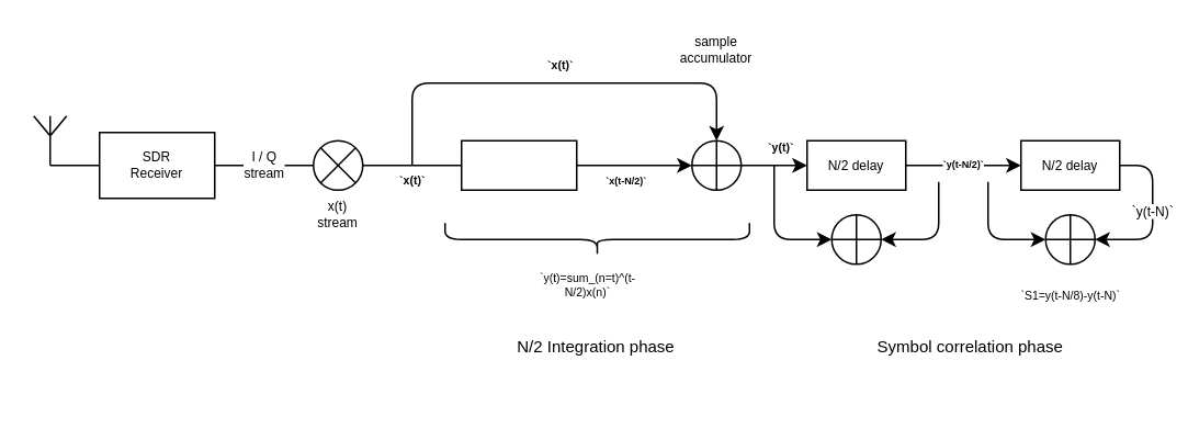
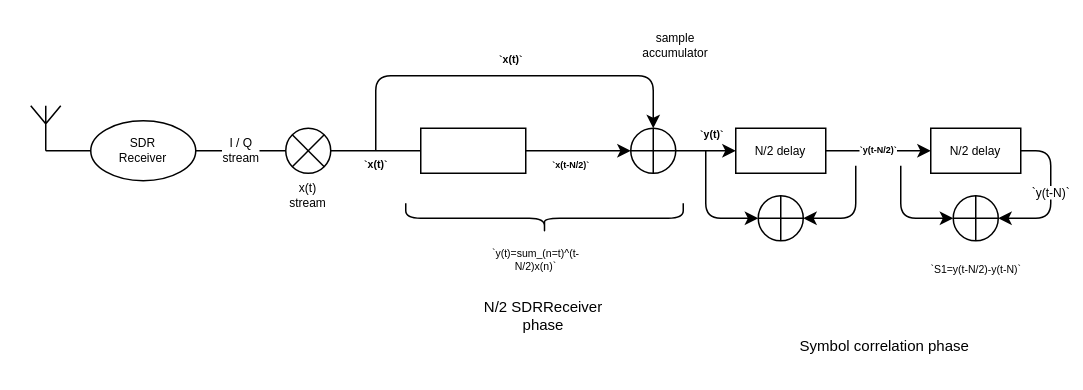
- <mxCell id="19" value="sample&lt;br&gt;accumulator" style="text;html=1;strokeColor=none;fillColor=none;align=center;verticalAlign=middle;whiteSpace=wrap;rounded=0;fontSize=8;" vertex="1" parent="1"><mxGeometry x="415" y="20" width="40" height="20" as="geometry" /></mxCell>
+ <mxCell id="19" value="sample&lt;br&gt;accumulator" style="text;html=1;strokeColor=none;fillColor=none;align=center;verticalAlign=middle;whiteSpace=wrap;rounded=0;fontSize=8;" vertex="1" parent="1"><mxGeometry x="430" y="20" width="40" height="20" as="geometry" /></mxCell>
- <mxCell id="3" value="SDR&lt;br style=&quot;font-size: 8px;&quot;&gt;Receiver" style="rounded=0;whiteSpace=wrap;html=1;fontSize=8;" vertex="1" parent="1"><mxGeometry x="60" y="80" width="70" height="40" as="geometry" /></mxCell>
+ <mxCell id="3" value="SDR&lt;br style=&quot;font-size: 8px;&quot;&gt;Receiver" style="ellipse;whiteSpace=wrap;html=1;fontSize=8;" vertex="1" parent="1"><mxGeometry x="60" y="80" width="70" height="40" as="geometry" /></mxCell>
- <mxCell id="31" value="`S1=y(t-N/8)-y(t-N)`" style="text;html=1;strokeColor=none;fillColor=none;align=center;verticalAlign=middle;whiteSpace=wrap;rounded=0;fontSize=7;" vertex="1" parent="1"><mxGeometry x="602.5" y="170" width="95" height="20" as="geometry" /></mxCell>
+ <mxCell id="31" value="`S1=y(t-N/2)-y(t-N)`" style="text;html=1;strokeColor=none;fillColor=none;align=center;verticalAlign=middle;whiteSpace=wrap;rounded=0;fontSize=7;" vertex="1" parent="1"><mxGeometry x="602.5" y="170" width="95" height="20" as="geometry" /></mxCell>
- <mxCell id="32" value="N/2 Integration phase" style="text;html=1;strokeColor=none;fillColor=none;align=center;verticalAlign=middle;whiteSpace=wrap;rounded=0;fontSize=10;" vertex="1" parent="1"><mxGeometry x="307.5" y="200" width="107.5" height="20" as="geometry" /></mxCell>
+ <mxCell id="32" value="N/2 SDRReceiver phase" style="text;html=1;strokeColor=none;fillColor=none;align=center;verticalAlign=middle;whiteSpace=wrap;rounded=0;fontSize=10;" vertex="1" parent="1"><mxGeometry x="307.5" y="200" width="107.5" height="20" as="geometry" /></mxCell>
- <mxCell id="33" value="Symbol correlation phase" style="text;html=1;strokeColor=none;fillColor=none;align=center;verticalAlign=middle;whiteSpace=wrap;rounded=0;fontSize=10;" vertex="1" parent="1"><mxGeometry x="527.5" y="200" width="122.5" height="20" as="geometry" /></mxCell>
+ <mxCell id="33" value="Symbol correlation phase" style="text;html=1;strokeColor=none;fillColor=none;align=center;verticalAlign=middle;whiteSpace=wrap;rounded=0;fontSize=10;" vertex="1" parent="1"><mxGeometry x="527.5" y="220" width="122.5" height="20" as="geometry" /></mxCell>
